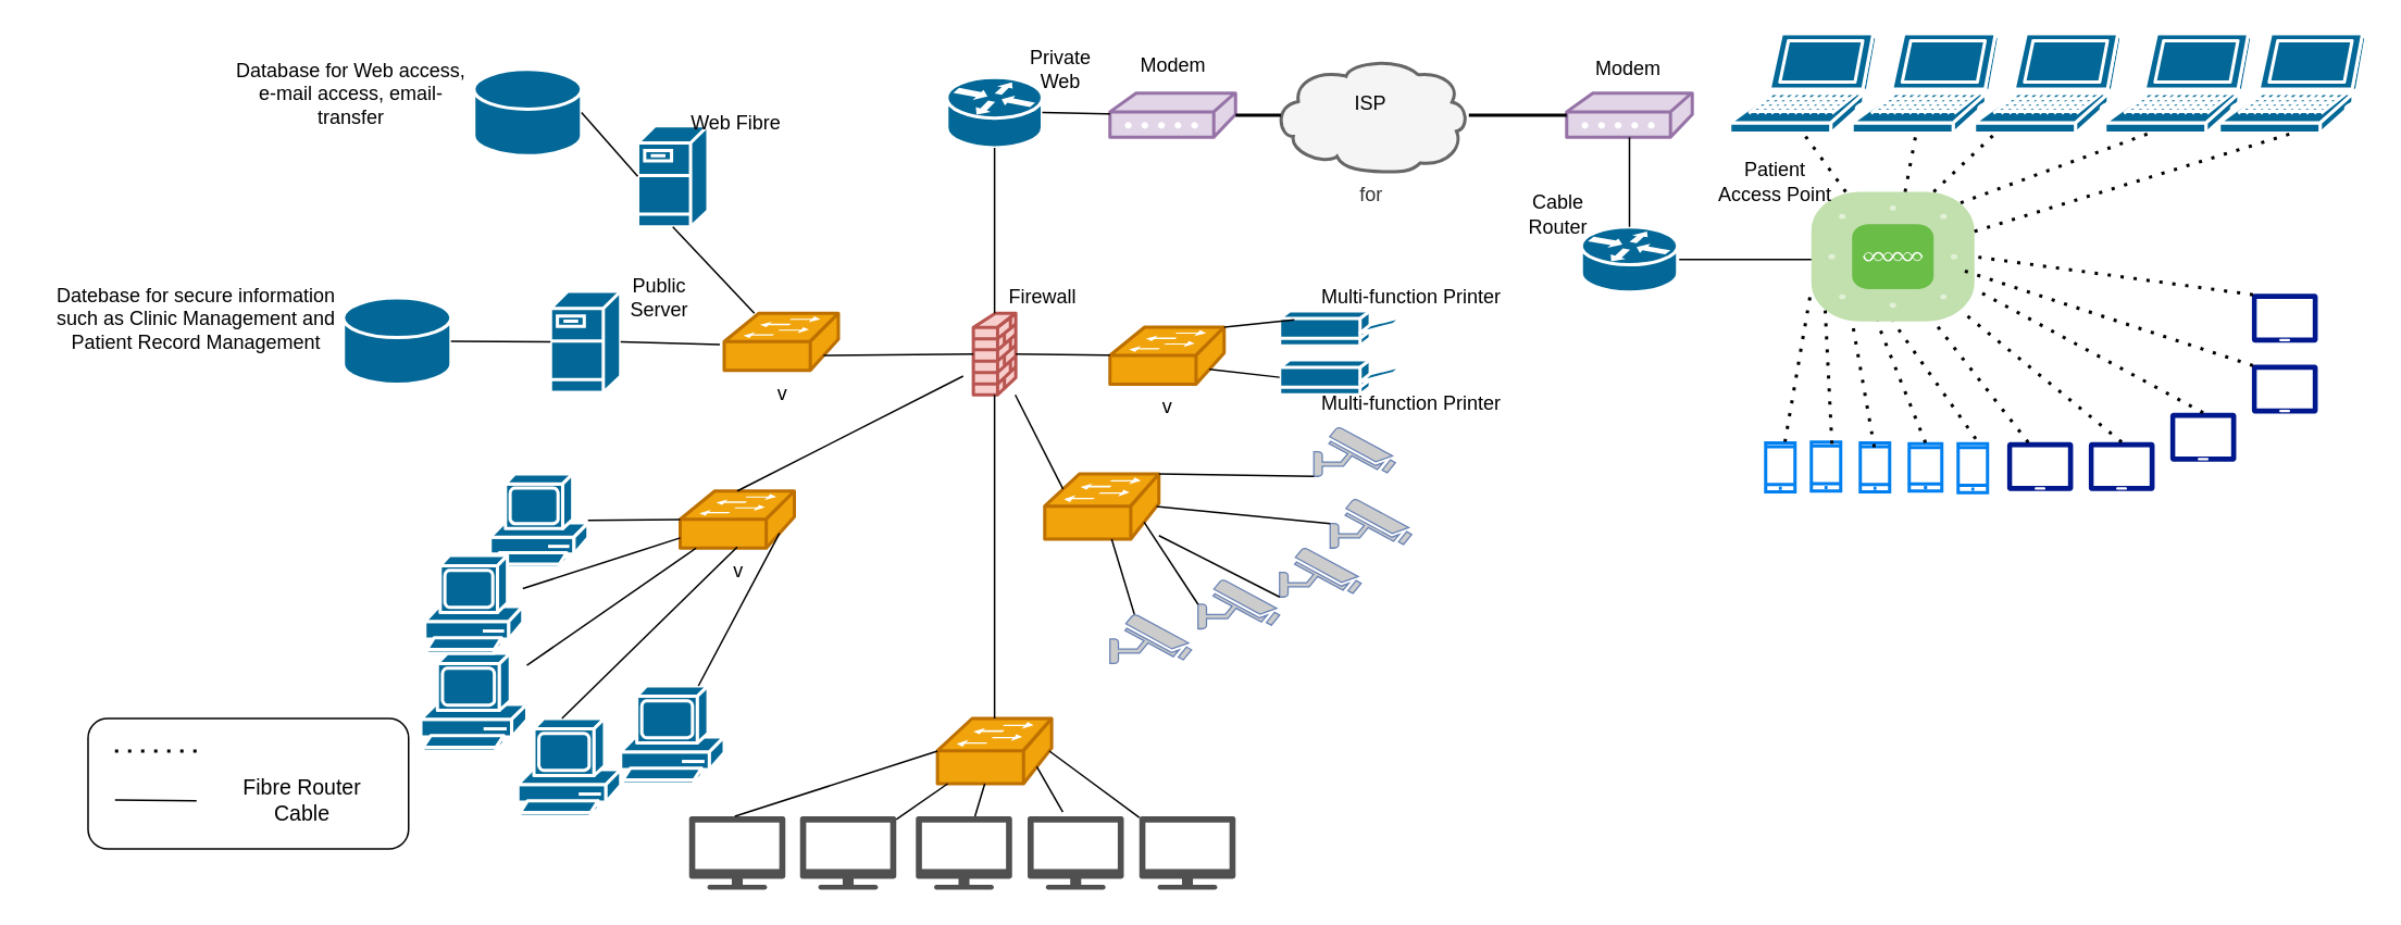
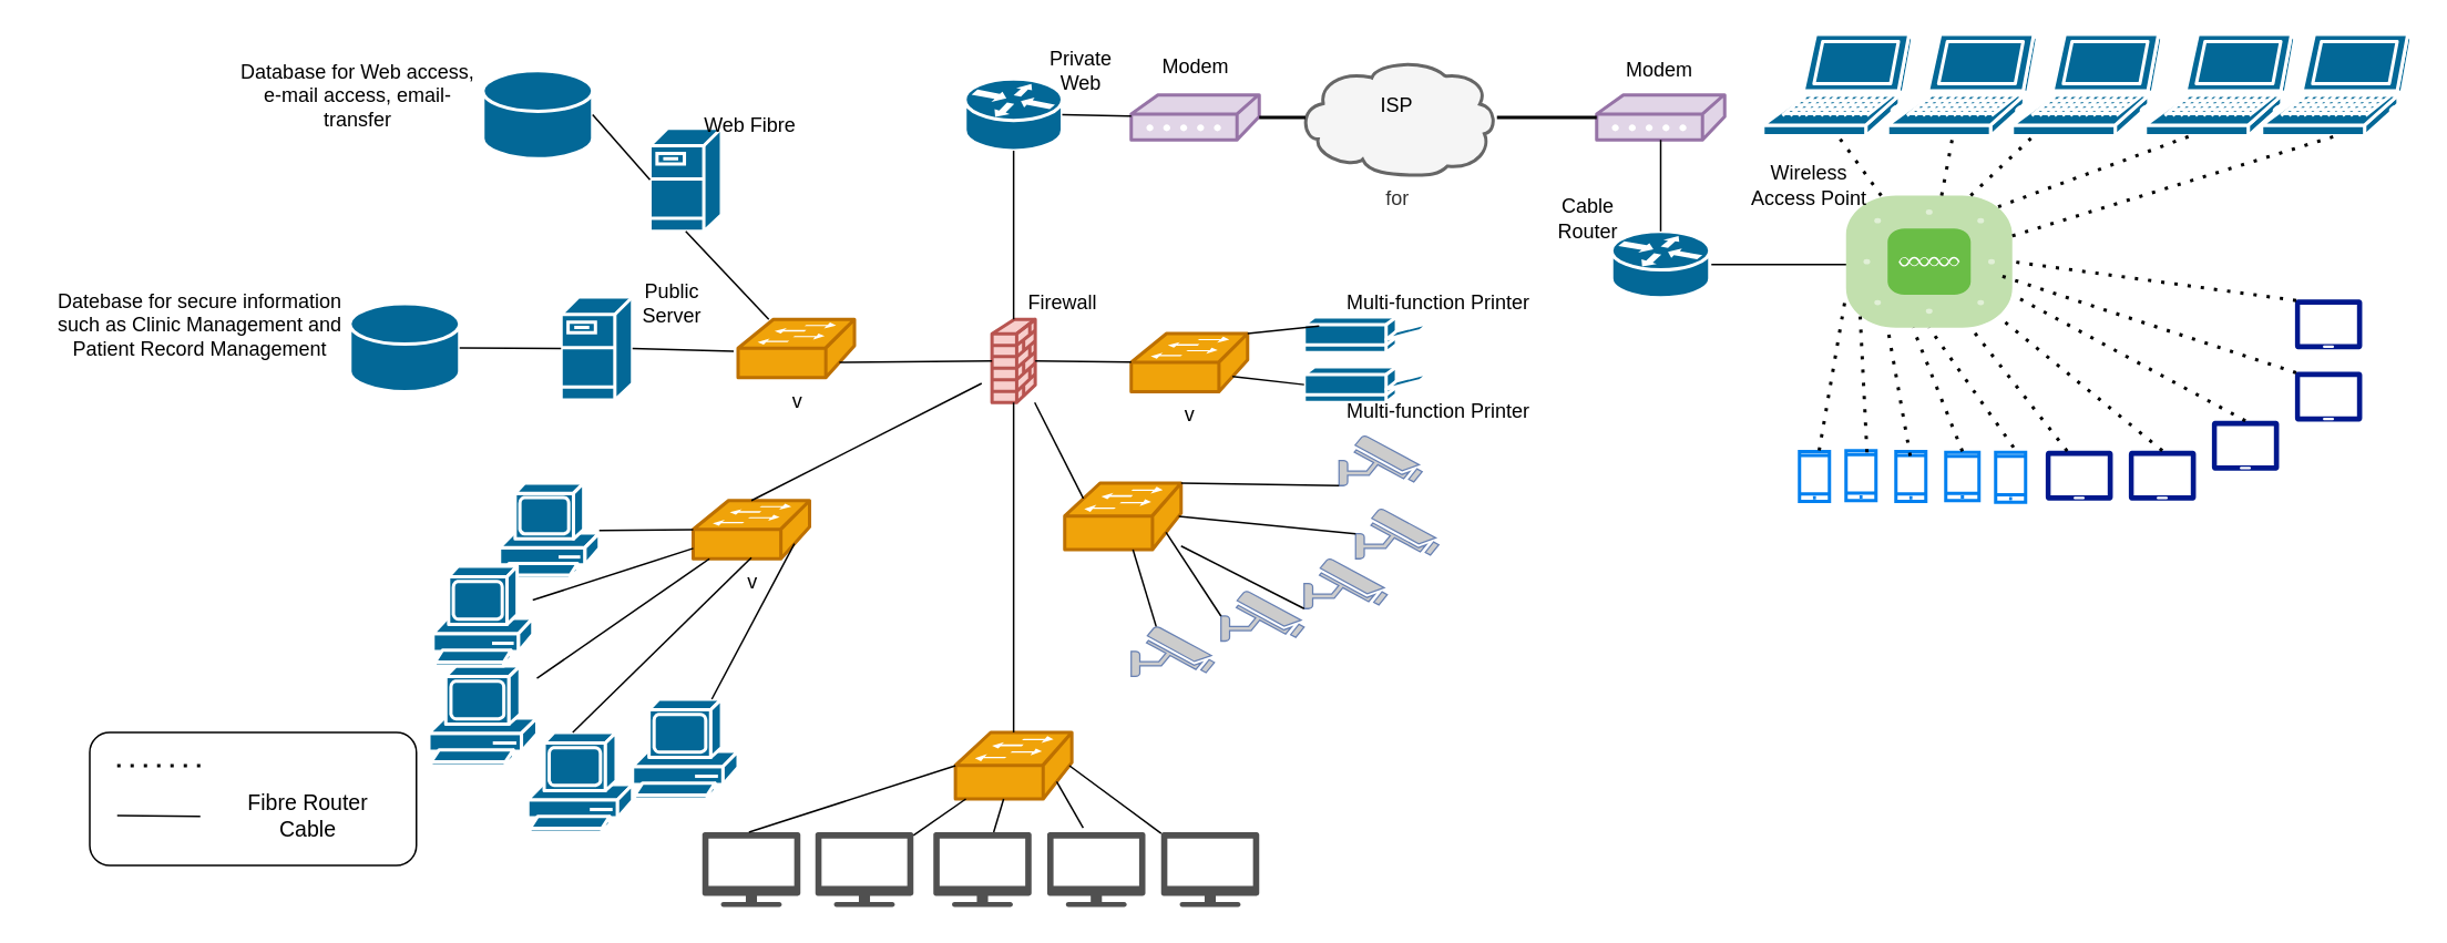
- <mxCell id="101" value="Patient Access Point" style="text;strokeColor=none;align=center;fillColor=none;html=1;verticalAlign=middle;whiteSpace=wrap;rounded=0;" parent="1" vertex="1"><mxGeometry x="1048" y="100" width="80" height="22" as="geometry" /></mxCell>
+ <mxCell id="101" value="Wireless Access Point" style="text;strokeColor=none;align=center;fillColor=none;html=1;verticalAlign=middle;whiteSpace=wrap;rounded=0;" parent="1" vertex="1"><mxGeometry x="1048" y="100" width="80" height="22" as="geometry" /></mxCell>
